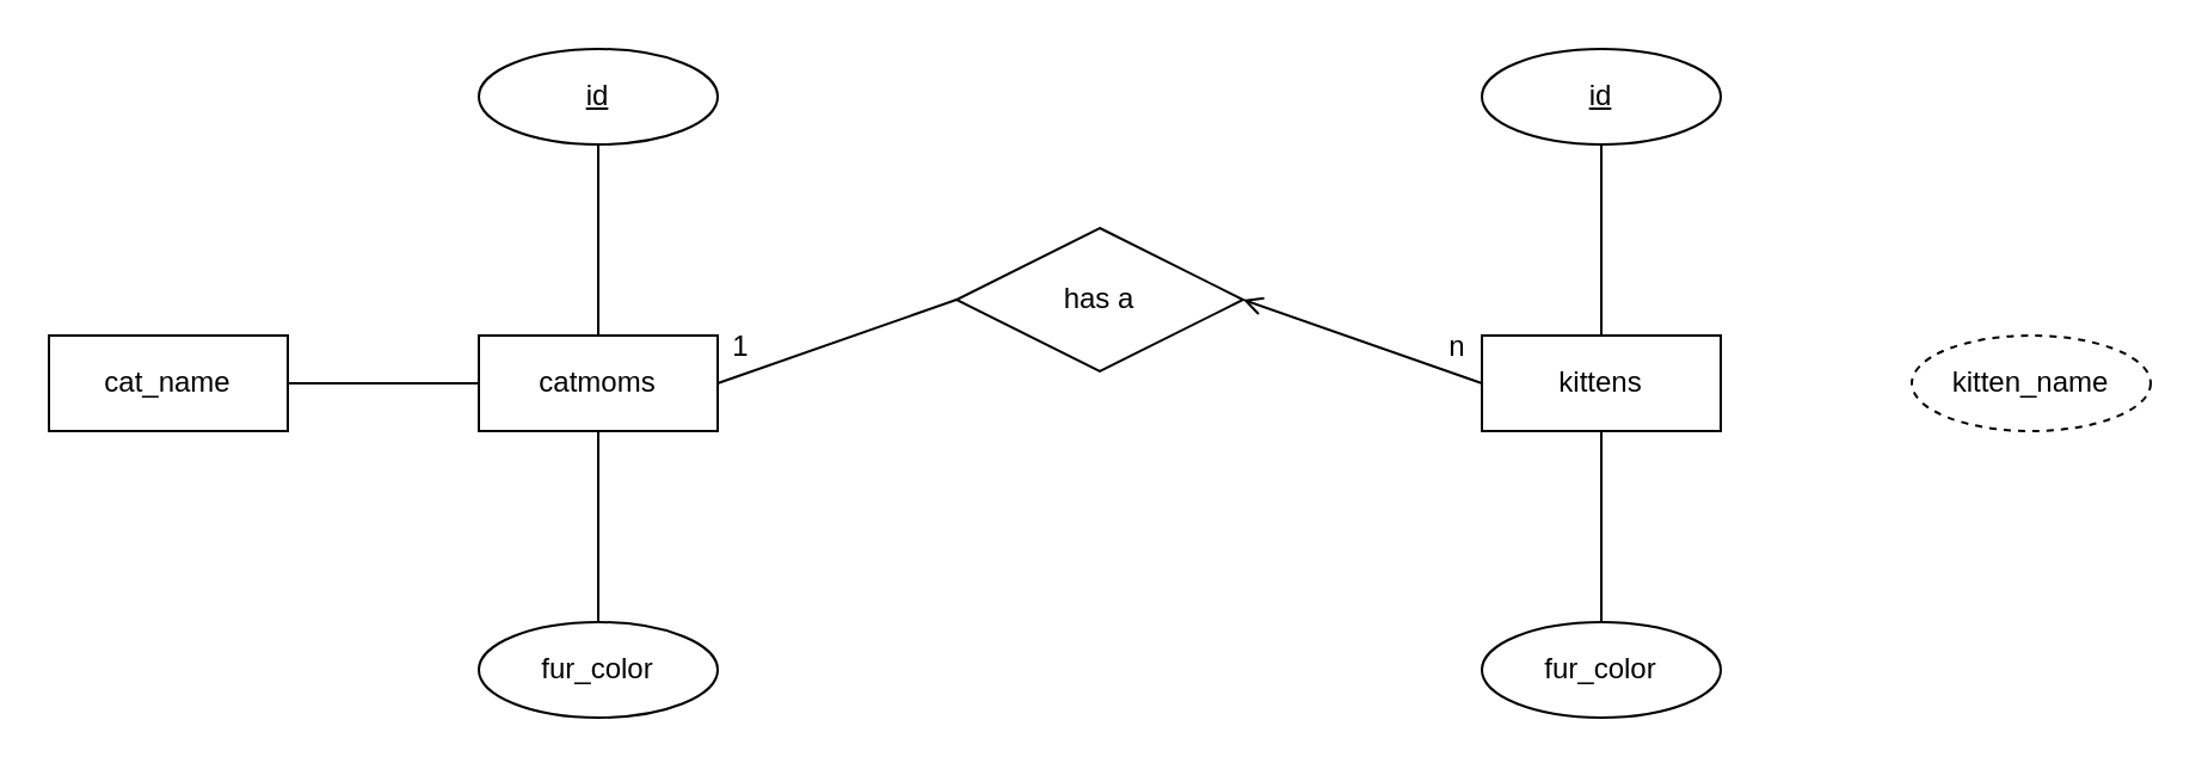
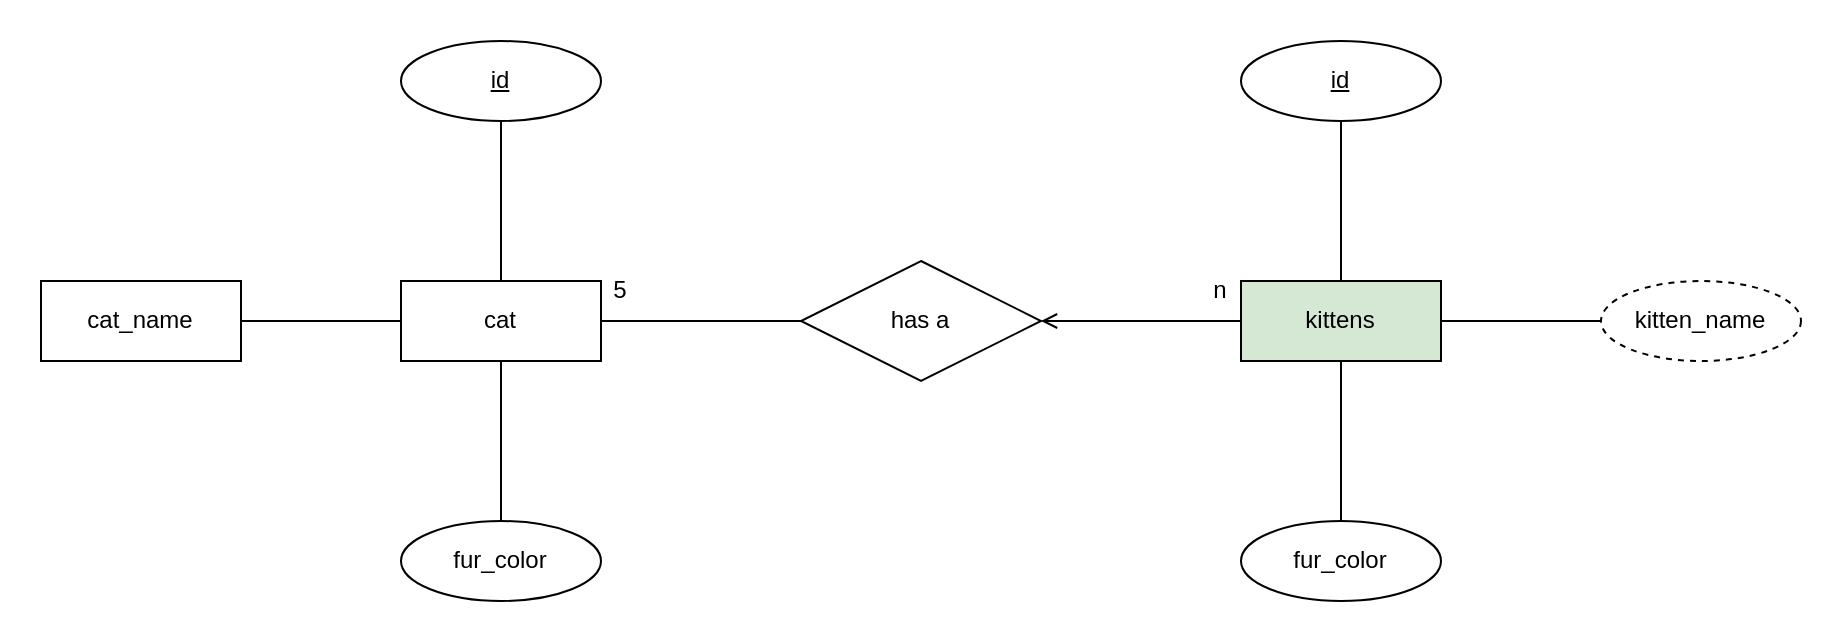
- <mxCell id="16" value="has a" style="shape=rhombus;perimeter=rhombusPerimeter;whiteSpace=wrap;html=1;align=center;gradientColor=none;rounded=0;shadow=0;" vertex="1" parent="1"><mxGeometry x="400" y="95" width="120" height="60" as="geometry" /></mxCell>
+ <mxCell id="16" value="has a" style="shape=rhombus;perimeter=rhombusPerimeter;whiteSpace=wrap;html=1;align=center;gradientColor=none;rounded=0;shadow=0;" vertex="1" parent="1"><mxGeometry x="400" y="130" width="120" height="60" as="geometry" /></mxCell>
- <mxCell id="19" value="1" style="text;html=1;align=center;verticalAlign=middle;whiteSpace=wrap;rounded=0;" vertex="1" parent="1"><mxGeometry x="280" y="130" width="60" height="30" as="geometry" /></mxCell>
+ <mxCell id="19" value="5" style="text;html=1;align=center;verticalAlign=middle;whiteSpace=wrap;rounded=0;" vertex="1" parent="1"><mxGeometry x="280" y="130" width="60" height="30" as="geometry" /></mxCell>
- <mxCell id="2" value="catmoms" style="whiteSpace=wrap;html=1;align=center;" vertex="1" parent="1"><mxGeometry x="200" y="140" width="100" height="40" as="geometry" /></mxCell>
+ <mxCell id="2" value="cat" style="whiteSpace=wrap;html=1;align=center;" vertex="1" parent="1"><mxGeometry x="200" y="140" width="100" height="40" as="geometry" /></mxCell>
- <mxCell id="9" value="kittens" style="whiteSpace=wrap;html=1;align=center;" vertex="1" parent="1"><mxGeometry x="620" y="140" width="100" height="40" as="geometry" /></mxCell>
+ <mxCell id="9" value="kittens" style="whiteSpace=wrap;html=1;align=center;fillColor=#d5e8d4;" vertex="1" parent="1"><mxGeometry x="620" y="140" width="100" height="40" as="geometry" /></mxCell>
+ <mxCell id="14" value="" style="endArrow=none;html=1;rounded=0;entryX=1;entryY=0.5;entryDx=0;entryDy=0;exitX=0;exitY=0.5;exitDx=0;exitDy=0;" edge="1" parent="1" source="11" target="9"><mxGeometry relative="1" as="geometry"><mxPoint x="770" y="210" as="sourcePoint" /><mxPoint x="770" y="130" as="targetPoint" /></mxGeometry></mxCell>
